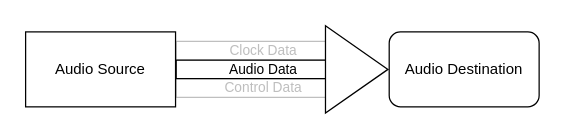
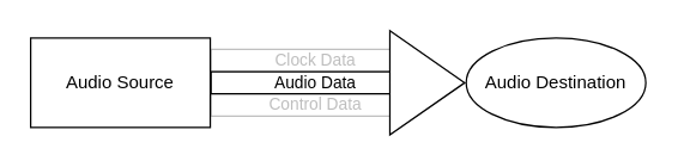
- <mxCell id="3" value="Audio Destination" style="rounded=1;whiteSpace=wrap;html=1;" parent="1" vertex="1"><mxGeometry x="311" y="25" width="120" height="60" as="geometry" /></mxCell>
+ <mxCell id="3" value="Audio Destination" style="ellipse;whiteSpace=wrap;html=1;" parent="1" vertex="1"><mxGeometry x="311" y="25" width="120" height="60" as="geometry" /></mxCell>
